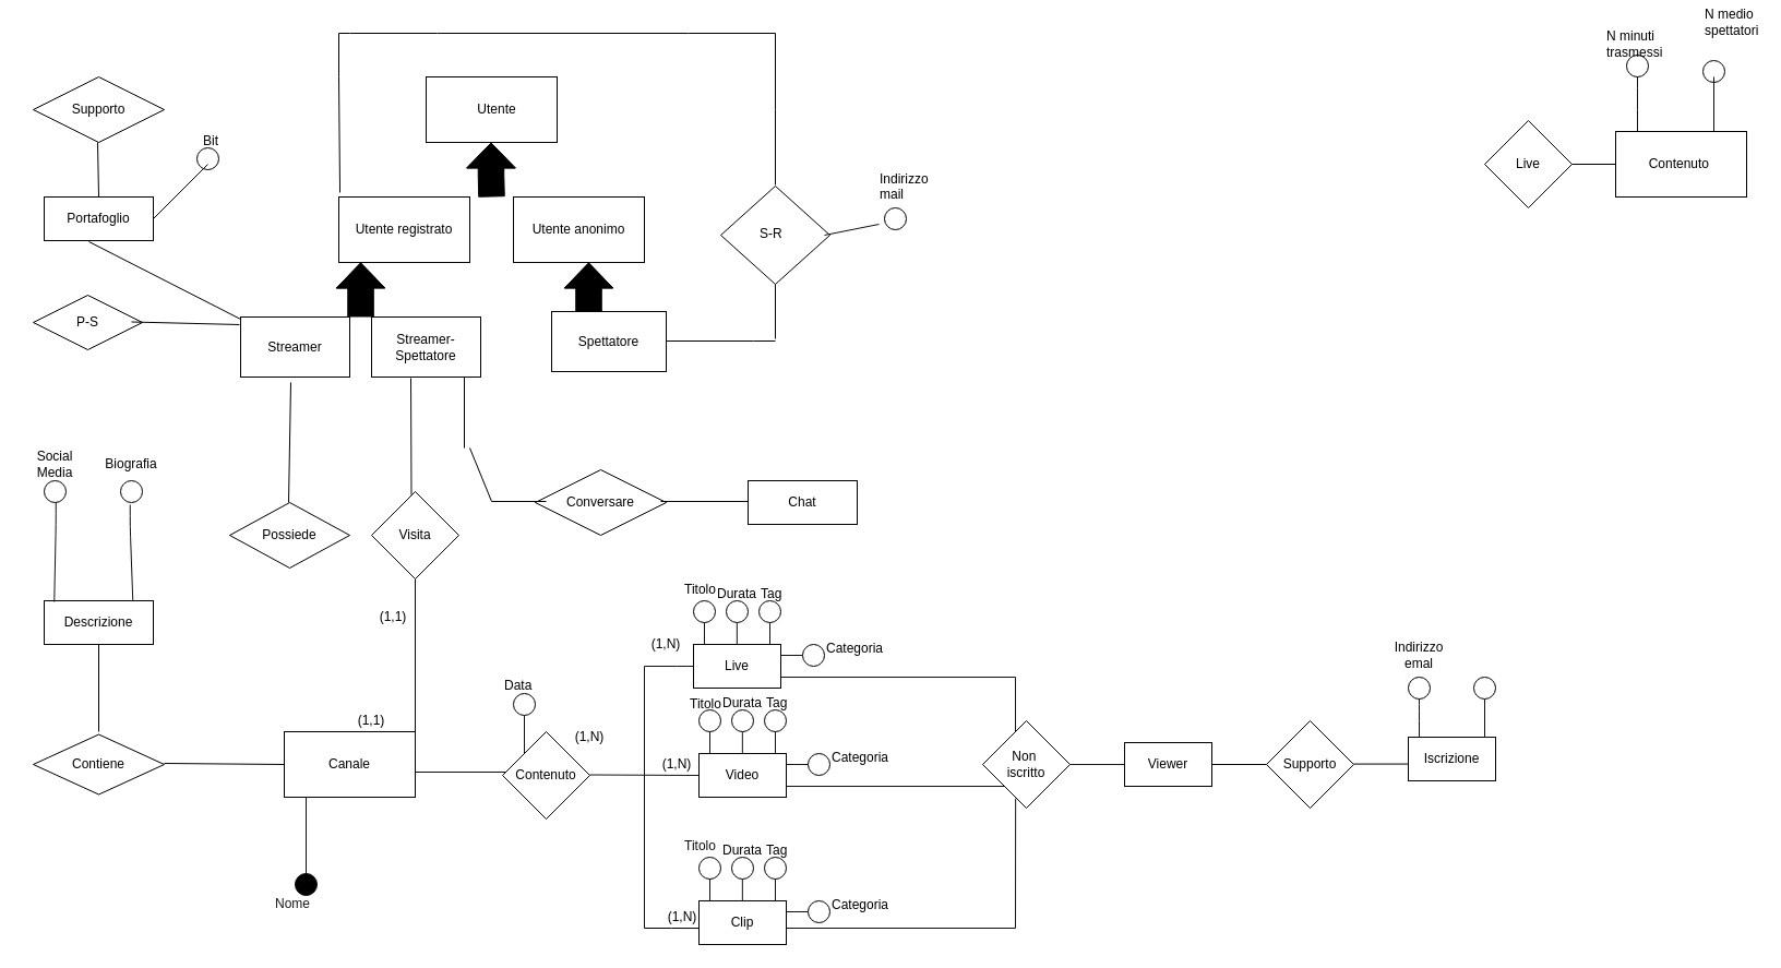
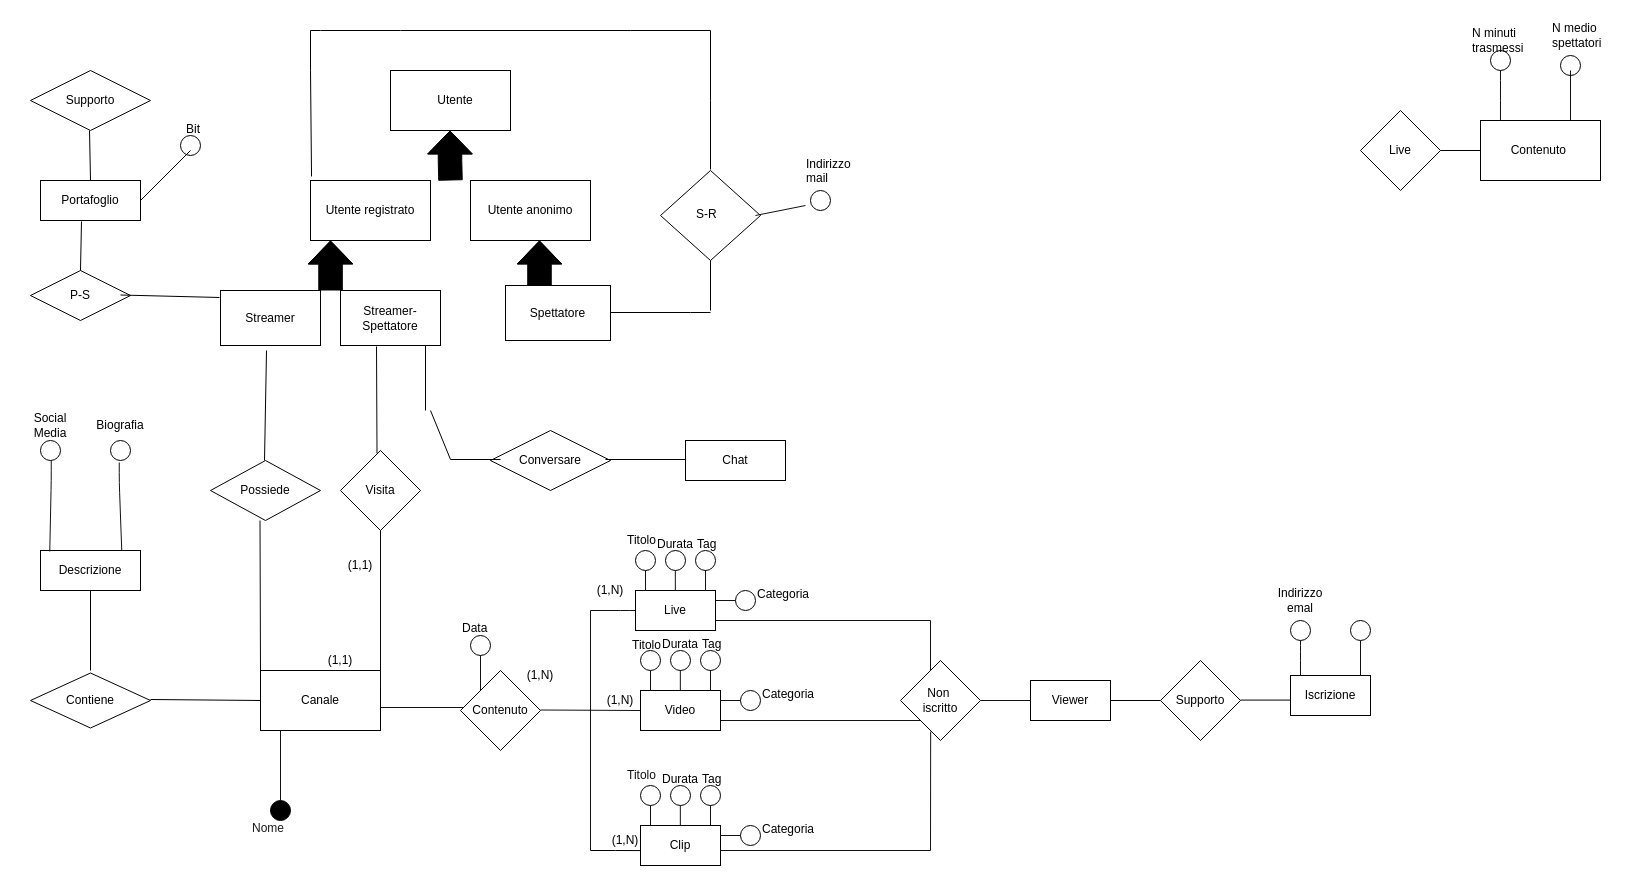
- <mxCell id="28" value="&lt;font color=&quot;#000000&quot;&gt;N medio&lt;br&gt;spettatori&lt;br&gt;&lt;/font&gt;" style="text;html=1;strokeColor=none;fillColor=none;align=left;verticalAlign=middle;whiteSpace=wrap;rounded=0;" parent="1" vertex="1"><mxGeometry x="1560" y="5" width="60" height="30" as="geometry" /></mxCell>
+ <mxCell id="28" value="&lt;font color=&quot;#000000&quot;&gt;N medio&lt;br&gt;spettatori&lt;br&gt;&lt;/font&gt;" style="text;html=1;strokeColor=none;fillColor=none;align=left;verticalAlign=middle;whiteSpace=wrap;rounded=0;" parent="1" vertex="1"><mxGeometry x="1550" y="20" width="60" height="30" as="geometry" /></mxCell>
- <mxCell id="135" value="" style="endArrow=none;html=1;rounded=0;exitX=0.41;exitY=1.025;exitDx=0;exitDy=0;exitPerimeter=0;" edge="1" parent="1" source="131" target="7"><mxGeometry relative="1" as="geometry"><mxPoint x="75" y="220" as="sourcePoint" /><mxPoint x="165" y="220" as="targetPoint" /></mxGeometry></mxCell>
+ <mxCell id="135" value="" style="endArrow=none;html=1;rounded=0;entryX=0.5;entryY=0;entryDx=0;entryDy=0;exitX=0.41;exitY=1.025;exitDx=0;exitDy=0;exitPerimeter=0;" edge="1" parent="1" source="131" target="133"><mxGeometry relative="1" as="geometry"><mxPoint x="75" y="220" as="sourcePoint" /><mxPoint x="165" y="220" as="targetPoint" /></mxGeometry></mxCell>
+ <mxCell id="9" value="" style="endArrow=none;html=1;strokeColor=#080808;strokeWidth=1;entryX=0.45;entryY=1;entryDx=0;entryDy=0;entryPerimeter=0;exitX=0;exitY=0;exitDx=0;exitDy=0;" parent="1" source="8" target="118" edge="1"><mxGeometry width="50" height="50" relative="1" as="geometry"><mxPoint x="260" y="660" as="sourcePoint" /><mxPoint x="190" y="510" as="targetPoint" /><Array as="points" /></mxGeometry></mxCell>
